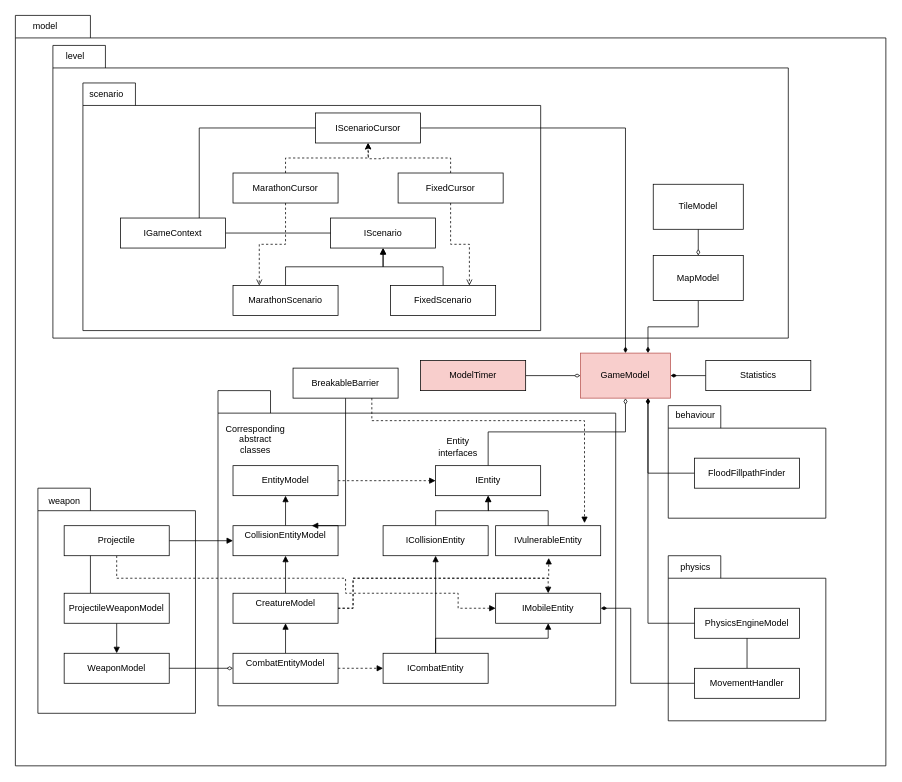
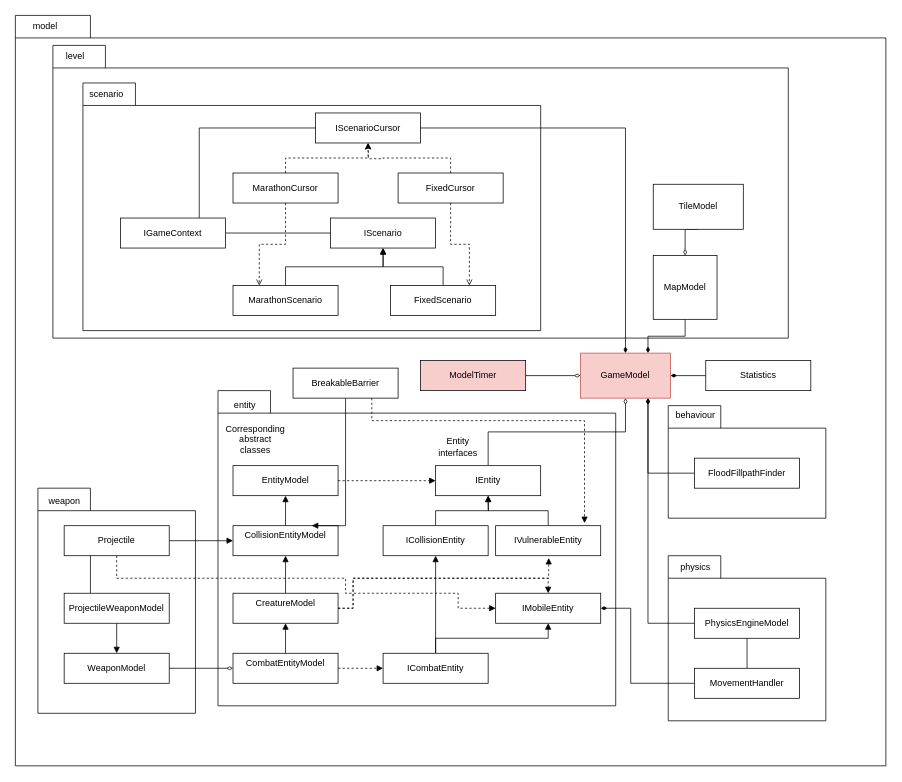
- <mxCell id="32" value="MapModel" style="rounded=0;whiteSpace=wrap;html=1;" vertex="1" parent="1"><mxGeometry x="870" y="340" width="120" height="60" as="geometry" /></mxCell>
+ <mxCell id="32" value="MapModel" style="rounded=0;whiteSpace=wrap;html=1;" vertex="1" parent="1"><mxGeometry x="870" y="340" width="85" height="85" as="geometry" /></mxCell>
+ <mxCell id="7" value="entity" style="text;html=1;align=center;verticalAlign=middle;whiteSpace=wrap;rounded=0;" vertex="1" parent="5"><mxGeometry width="72.273" height="38.182" as="geometry" /></mxCell>
